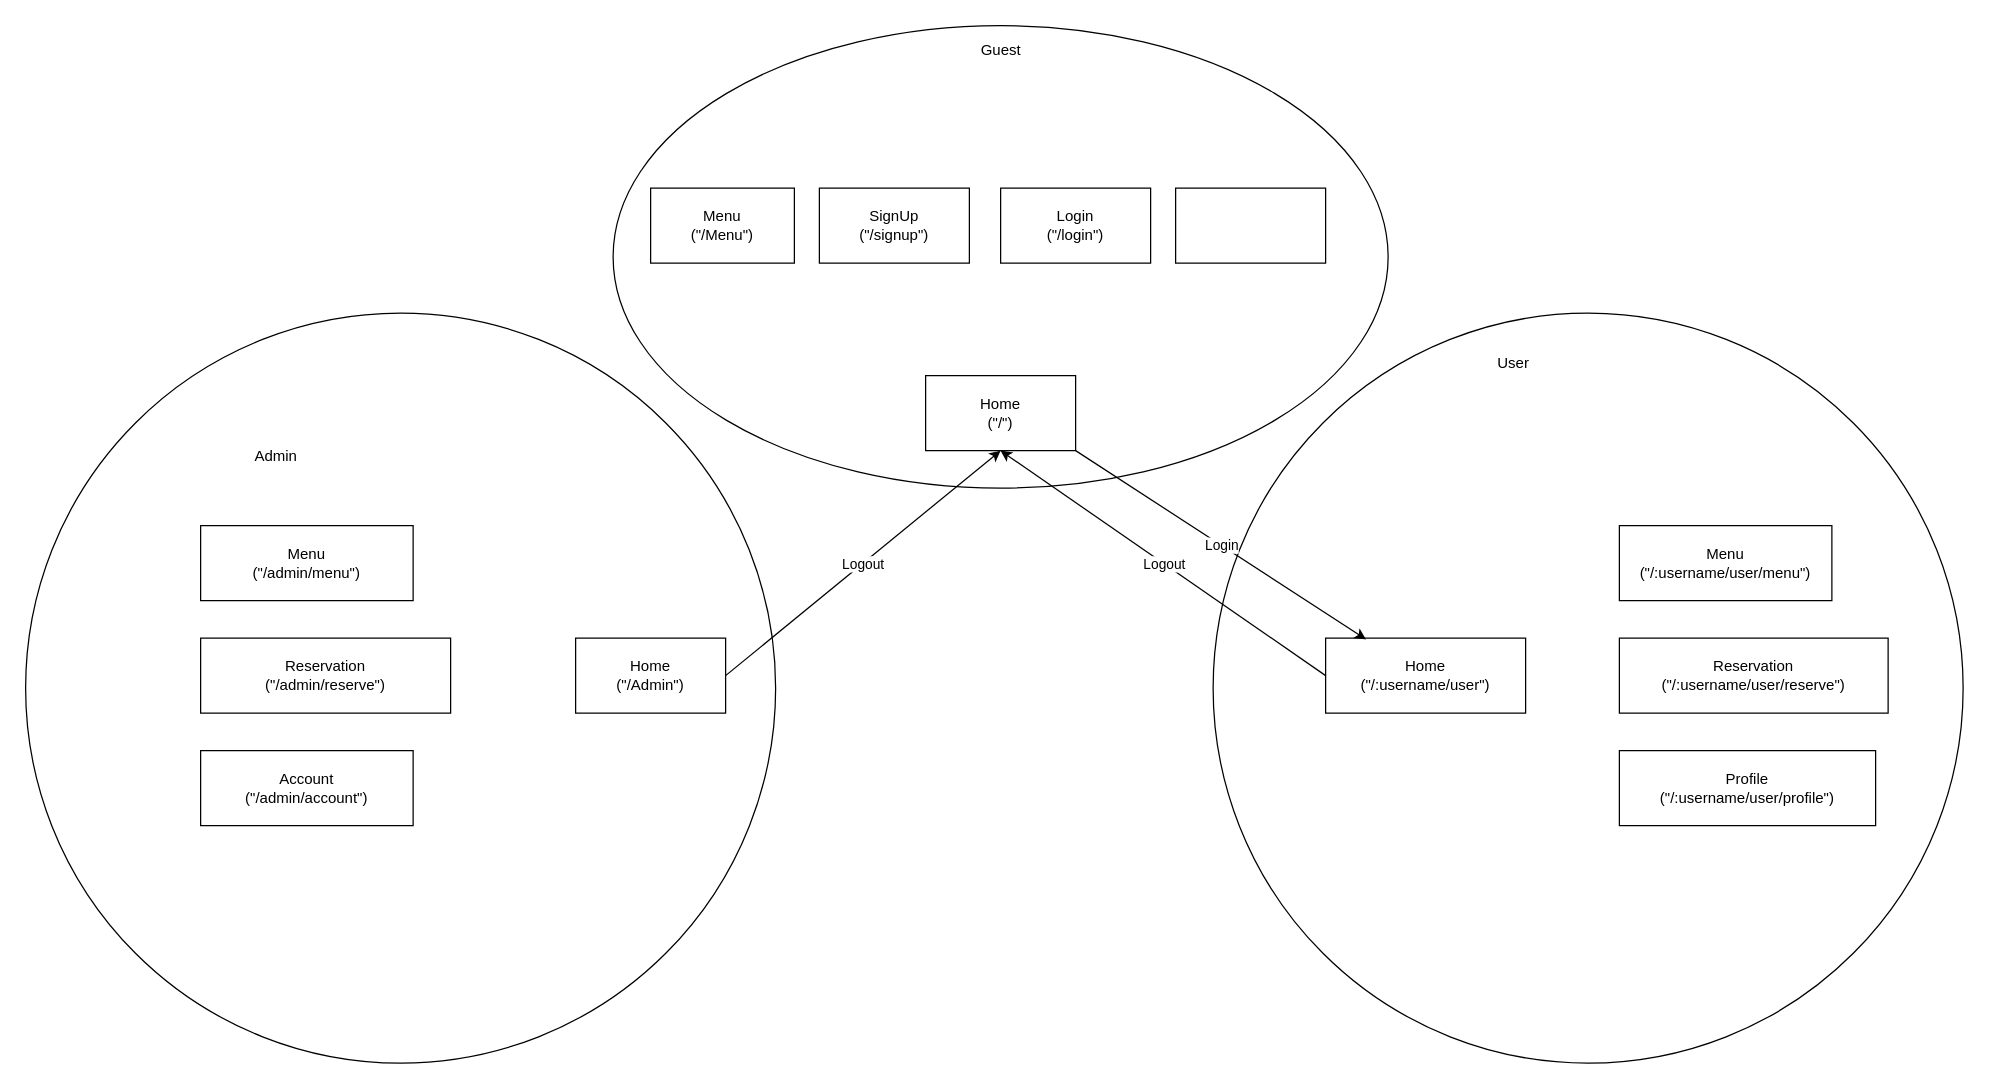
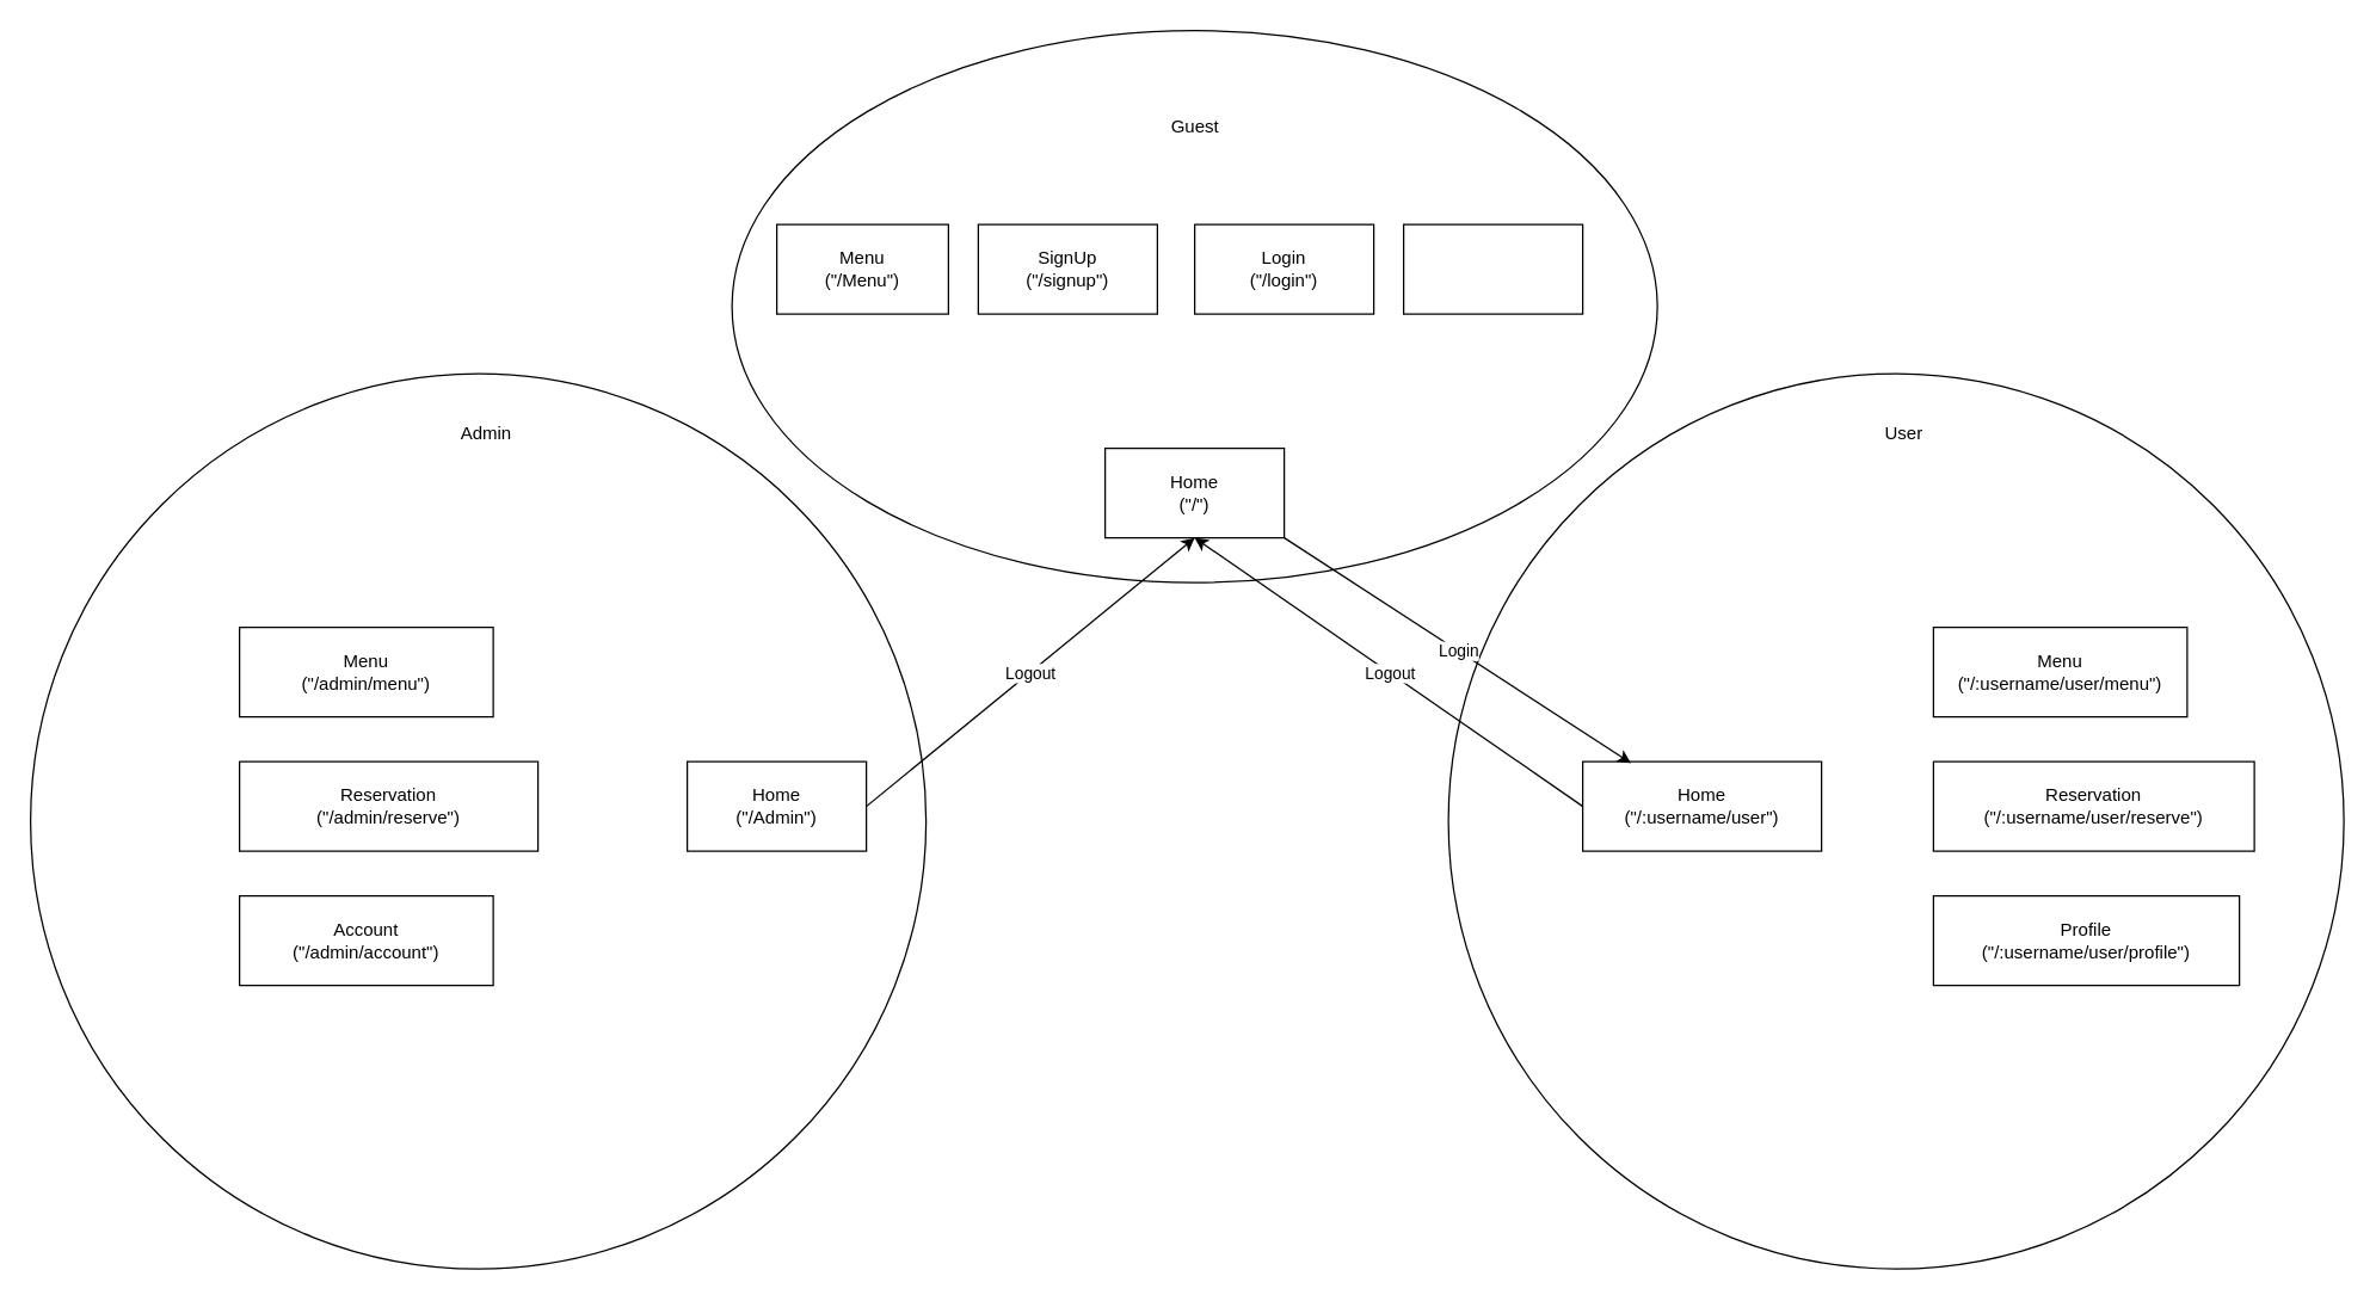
- <mxCell id="3" value="Guest" style="text;html=1;align=center;verticalAlign=middle;resizable=0;points=[];autosize=1;" vertex="1" parent="1"><mxGeometry x="775" y="30" width="50" height="20" as="geometry" /></mxCell>
+ <mxCell id="3" value="Guest" style="text;html=1;align=center;verticalAlign=middle;resizable=0;points=[];autosize=1;" vertex="1" parent="1"><mxGeometry x="775" y="75" width="50" height="20" as="geometry" /></mxCell>
- <mxCell id="16" value="User" style="text;html=1;align=center;verticalAlign=middle;resizable=0;points=[];autosize=1;" vertex="1" parent="1"><mxGeometry x="1190" y="280" width="40" height="20" as="geometry" /></mxCell>
+ <mxCell id="16" value="User" style="text;html=1;align=center;verticalAlign=middle;resizable=0;points=[];autosize=1;" vertex="1" parent="1"><mxGeometry x="1255" y="280" width="40" height="20" as="geometry" /></mxCell>
- <mxCell id="10" value="Admin" style="text;html=1;align=center;verticalAlign=middle;resizable=0;points=[];autosize=1;" vertex="1" parent="1"><mxGeometry x="195" y="355" width="50" height="20" as="geometry" /></mxCell>
+ <mxCell id="10" value="Admin" style="text;html=1;align=center;verticalAlign=middle;resizable=0;points=[];autosize=1;" vertex="1" parent="1"><mxGeometry x="300" y="280" width="50" height="20" as="geometry" /></mxCell>
